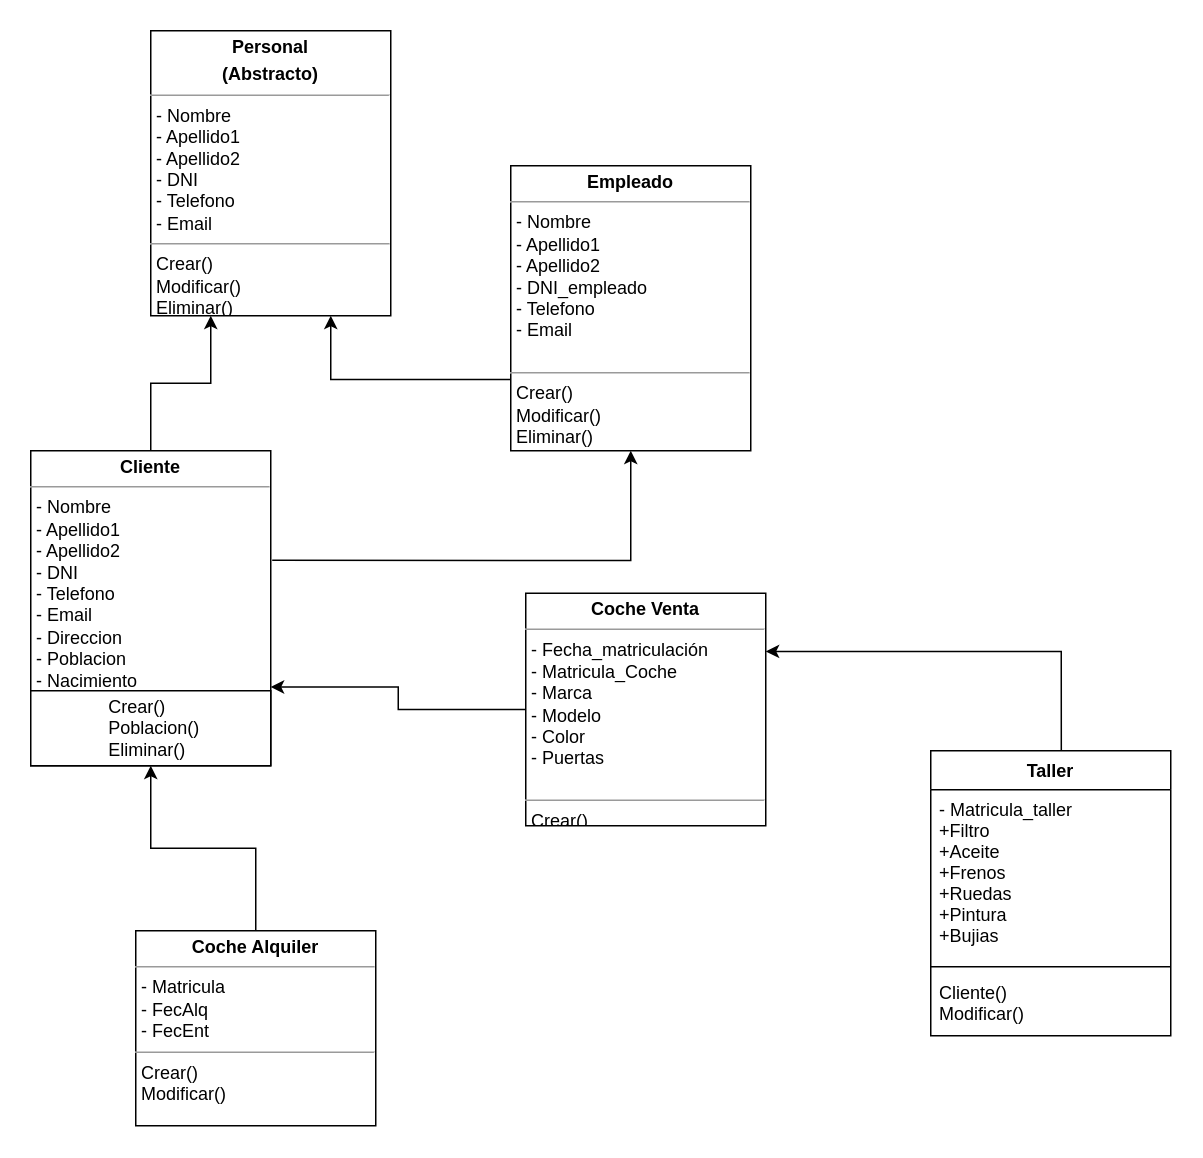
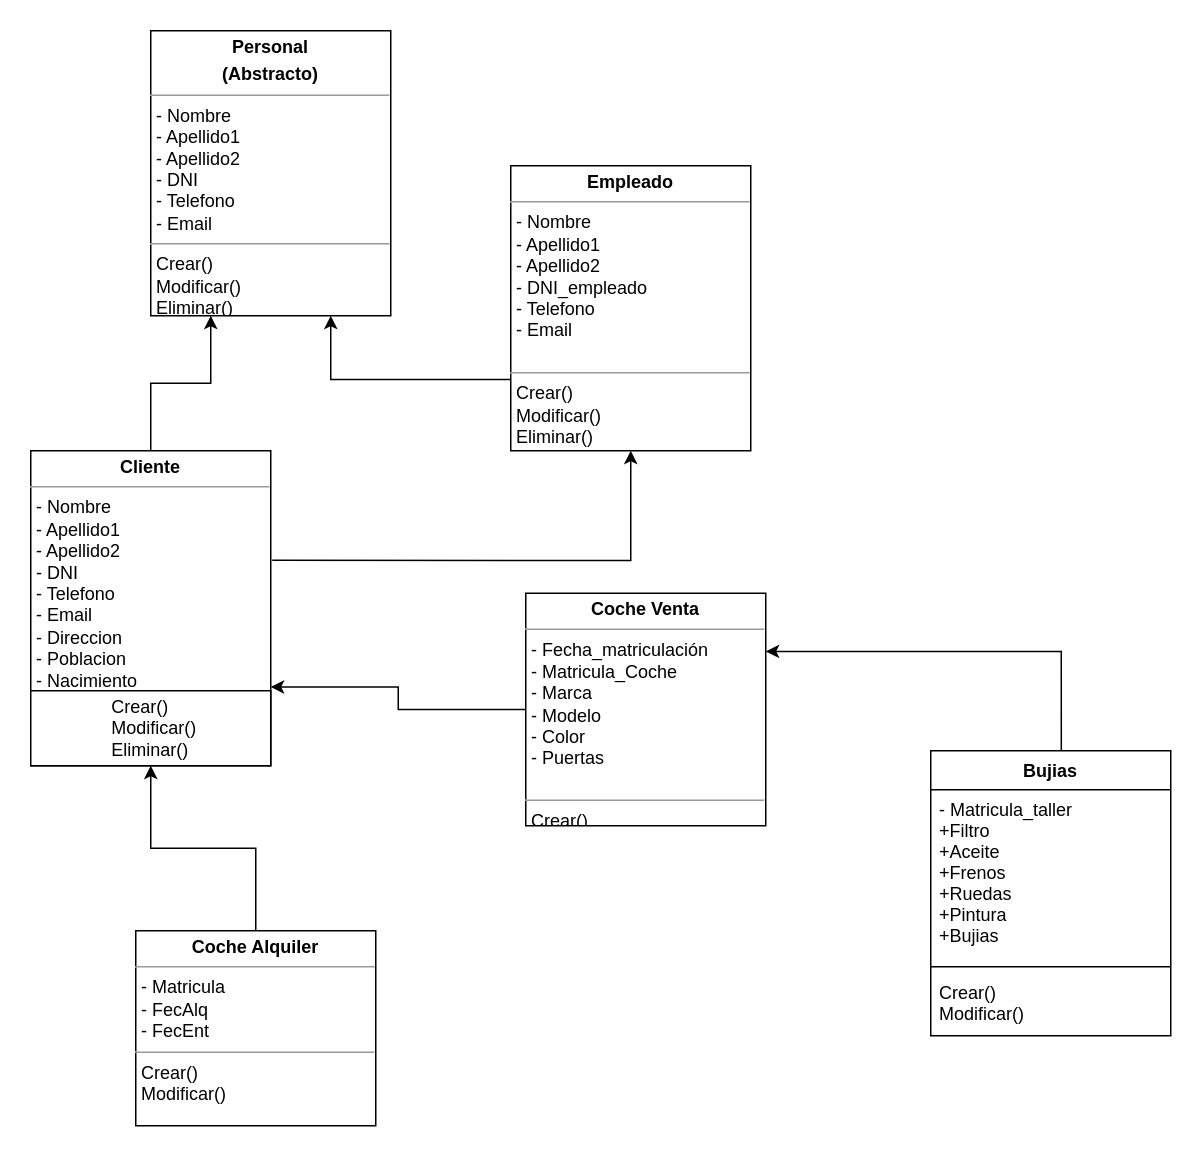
- <mxCell id="13" value="&lt;p style=&quot;text-align: left ; margin: 0px 0px 0px 4px&quot;&gt;Crear()&lt;/p&gt;&lt;p style=&quot;text-align: left ; margin: 0px 0px 0px 4px&quot;&gt;Poblacion()&lt;/p&gt;&lt;p style=&quot;text-align: left ; margin: 0px 0px 0px 4px&quot;&gt;Eliminar()&lt;/p&gt;" style="html=1;" parent="1" vertex="1"><mxGeometry x="20" y="460" width="160" height="50" as="geometry" /></mxCell>
+ <mxCell id="13" value="&lt;p style=&quot;text-align: left ; margin: 0px 0px 0px 4px&quot;&gt;Crear()&lt;/p&gt;&lt;p style=&quot;text-align: left ; margin: 0px 0px 0px 4px&quot;&gt;Modificar()&lt;/p&gt;&lt;p style=&quot;text-align: left ; margin: 0px 0px 0px 4px&quot;&gt;Eliminar()&lt;/p&gt;" style="html=1;" parent="1" vertex="1"><mxGeometry x="20" y="460" width="160" height="50" as="geometry" /></mxCell>
- <mxCell id="14" value="Taller" style="swimlane;fontStyle=1;align=center;verticalAlign=top;childLayout=stackLayout;horizontal=1;startSize=26;horizontalStack=0;resizeParent=1;resizeParentMax=0;resizeLast=0;collapsible=1;marginBottom=0;" vertex="1" parent="1"><mxGeometry x="620" y="500" width="160" height="190" as="geometry" /></mxCell>
+ <mxCell id="14" value="Bujias" style="swimlane;fontStyle=1;align=center;verticalAlign=top;childLayout=stackLayout;horizontal=1;startSize=26;horizontalStack=0;resizeParent=1;resizeParentMax=0;resizeLast=0;collapsible=1;marginBottom=0;" vertex="1" parent="1"><mxGeometry x="620" y="500" width="160" height="190" as="geometry" /></mxCell>
- <mxCell id="17" value="Cliente()&#10;Modificar()&#10;" style="text;strokeColor=none;fillColor=none;align=left;verticalAlign=top;spacingLeft=4;spacingRight=4;overflow=hidden;rotatable=0;points=[[0,0.5],[1,0.5]];portConstraint=eastwest;" vertex="1" parent="14"><mxGeometry y="148" width="160" height="42" as="geometry" /></mxCell>
+ <mxCell id="17" value="Crear()&#10;Modificar()&#10;" style="text;strokeColor=none;fillColor=none;align=left;verticalAlign=top;spacingLeft=4;spacingRight=4;overflow=hidden;rotatable=0;points=[[0,0.5],[1,0.5]];portConstraint=eastwest;" vertex="1" parent="14"><mxGeometry y="148" width="160" height="42" as="geometry" /></mxCell>
